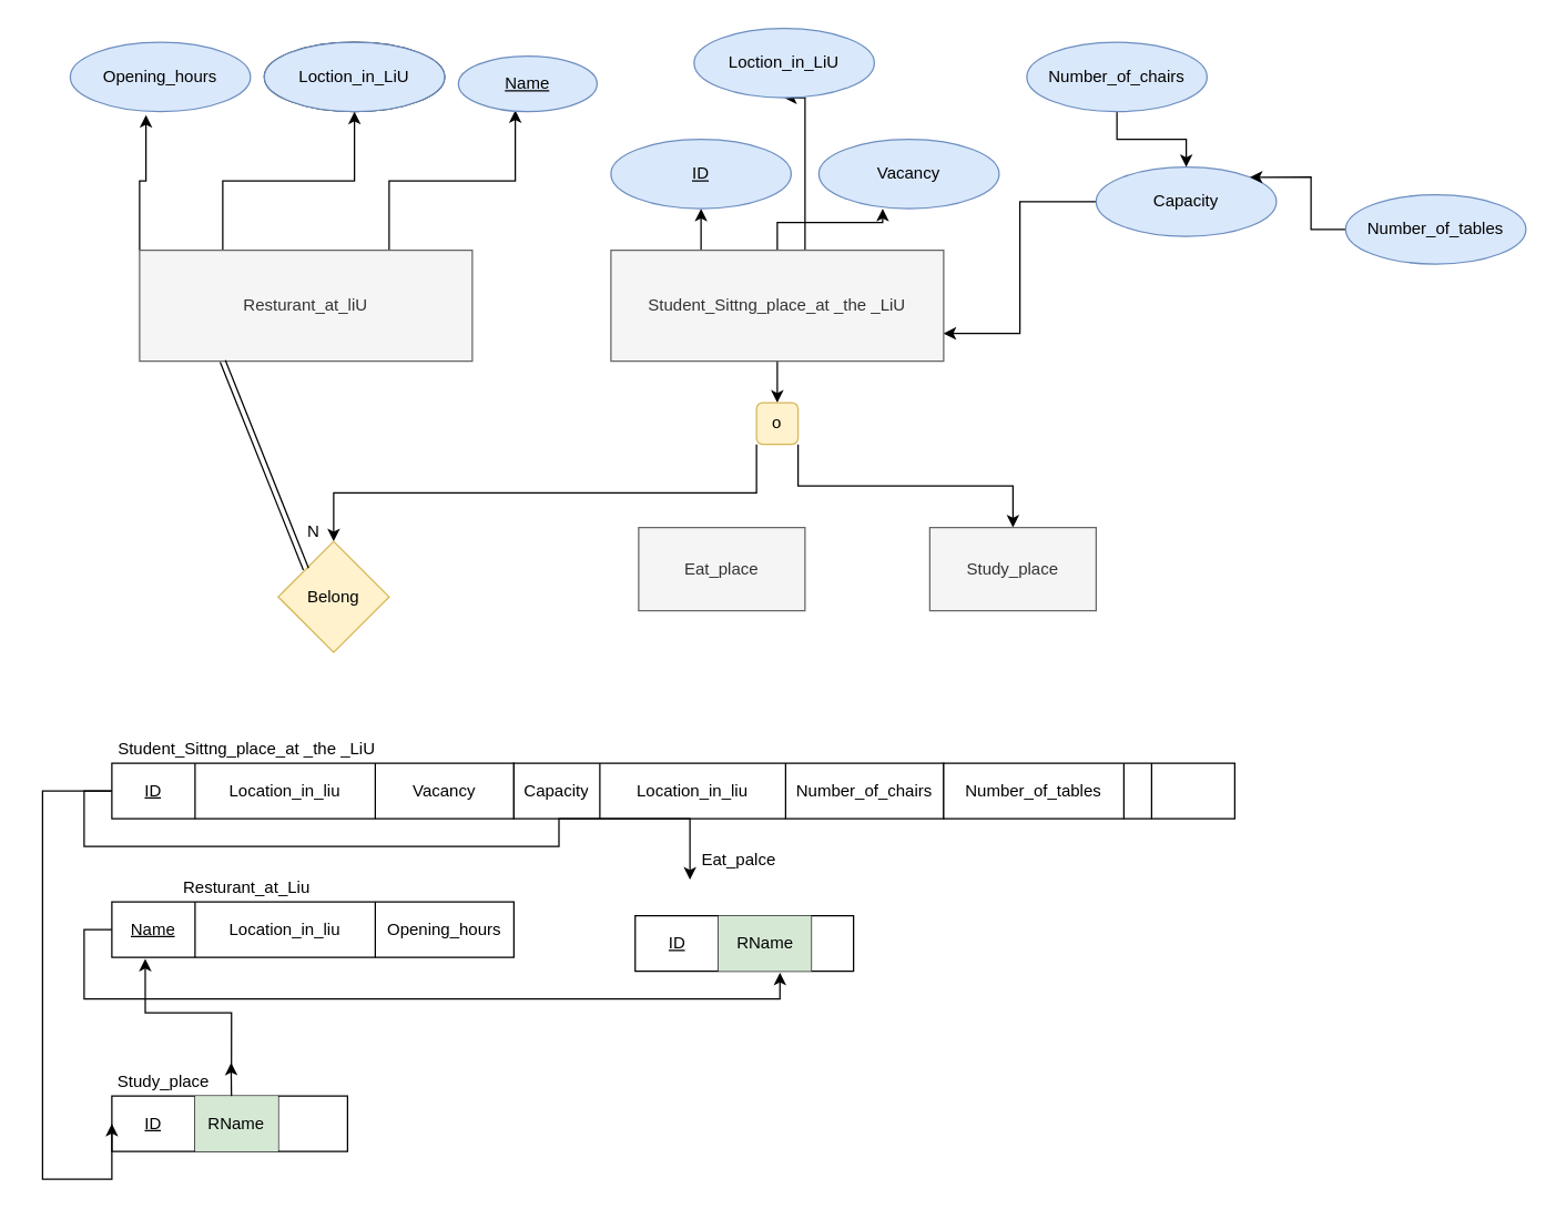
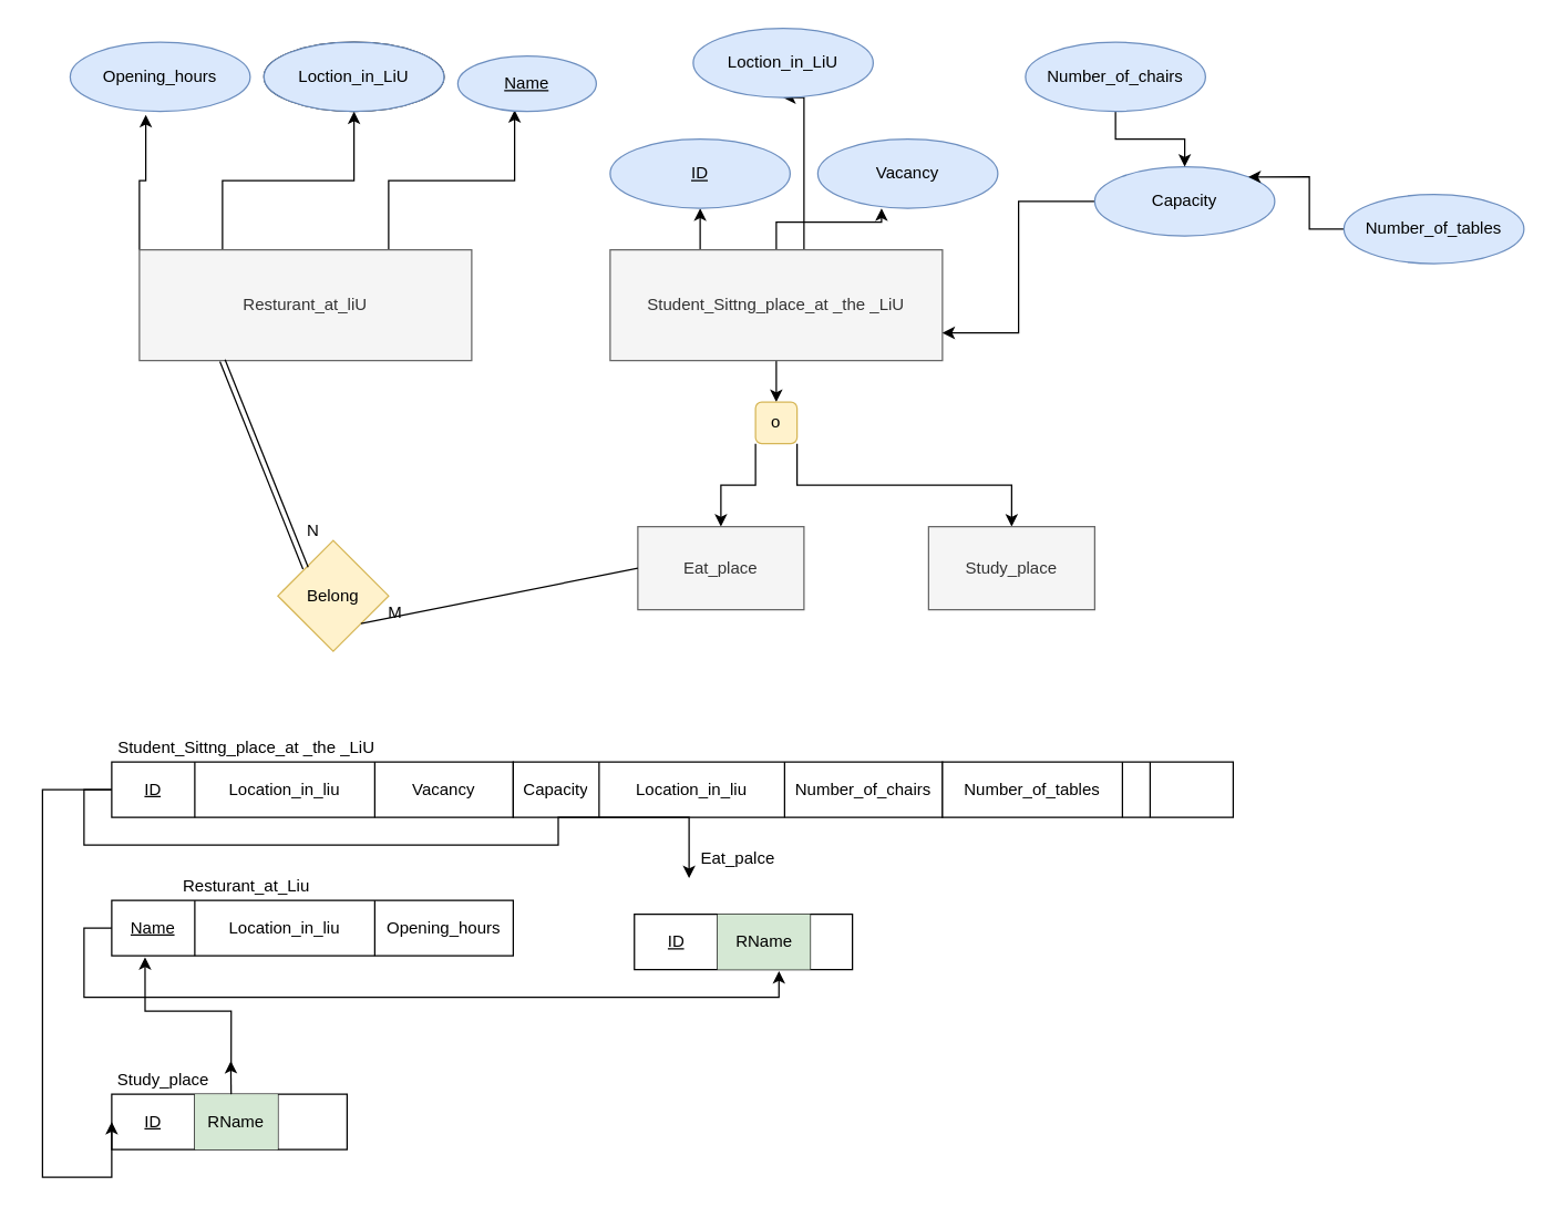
- <mxCell id="14" style="edgeStyle=orthogonalEdgeStyle;rounded=0;orthogonalLoop=1;jettySize=auto;html=1;exitX=0;exitY=1;exitDx=0;exitDy=0;" edge="1" parent="1" source="16" target="29"><mxGeometry relative="1" as="geometry" /></mxCell>
+ <mxCell id="14" style="edgeStyle=orthogonalEdgeStyle;rounded=0;orthogonalLoop=1;jettySize=auto;html=1;exitX=0;exitY=1;exitDx=0;exitDy=0;" edge="1" parent="1" source="16" target="17"><mxGeometry relative="1" as="geometry" /></mxCell>
+ <mxCell id="32" value="" style="endArrow=none;html=1;rounded=0;exitX=0;exitY=0.5;exitDx=0;exitDy=0;entryX=1;entryY=1;entryDx=0;entryDy=0;" edge="1" parent="1" source="17" target="29"><mxGeometry relative="1" as="geometry"><mxPoint x="390" y="410" as="sourcePoint" /><mxPoint x="270" y="370" as="targetPoint" /></mxGeometry></mxCell>
+ <mxCell id="33" value="M" style="resizable=0;html=1;align=right;verticalAlign=bottom;" connectable="0" vertex="1" parent="32"><mxGeometry x="1" relative="1" as="geometry"><mxPoint x="29.99" as="offset" /></mxGeometry></mxCell>
